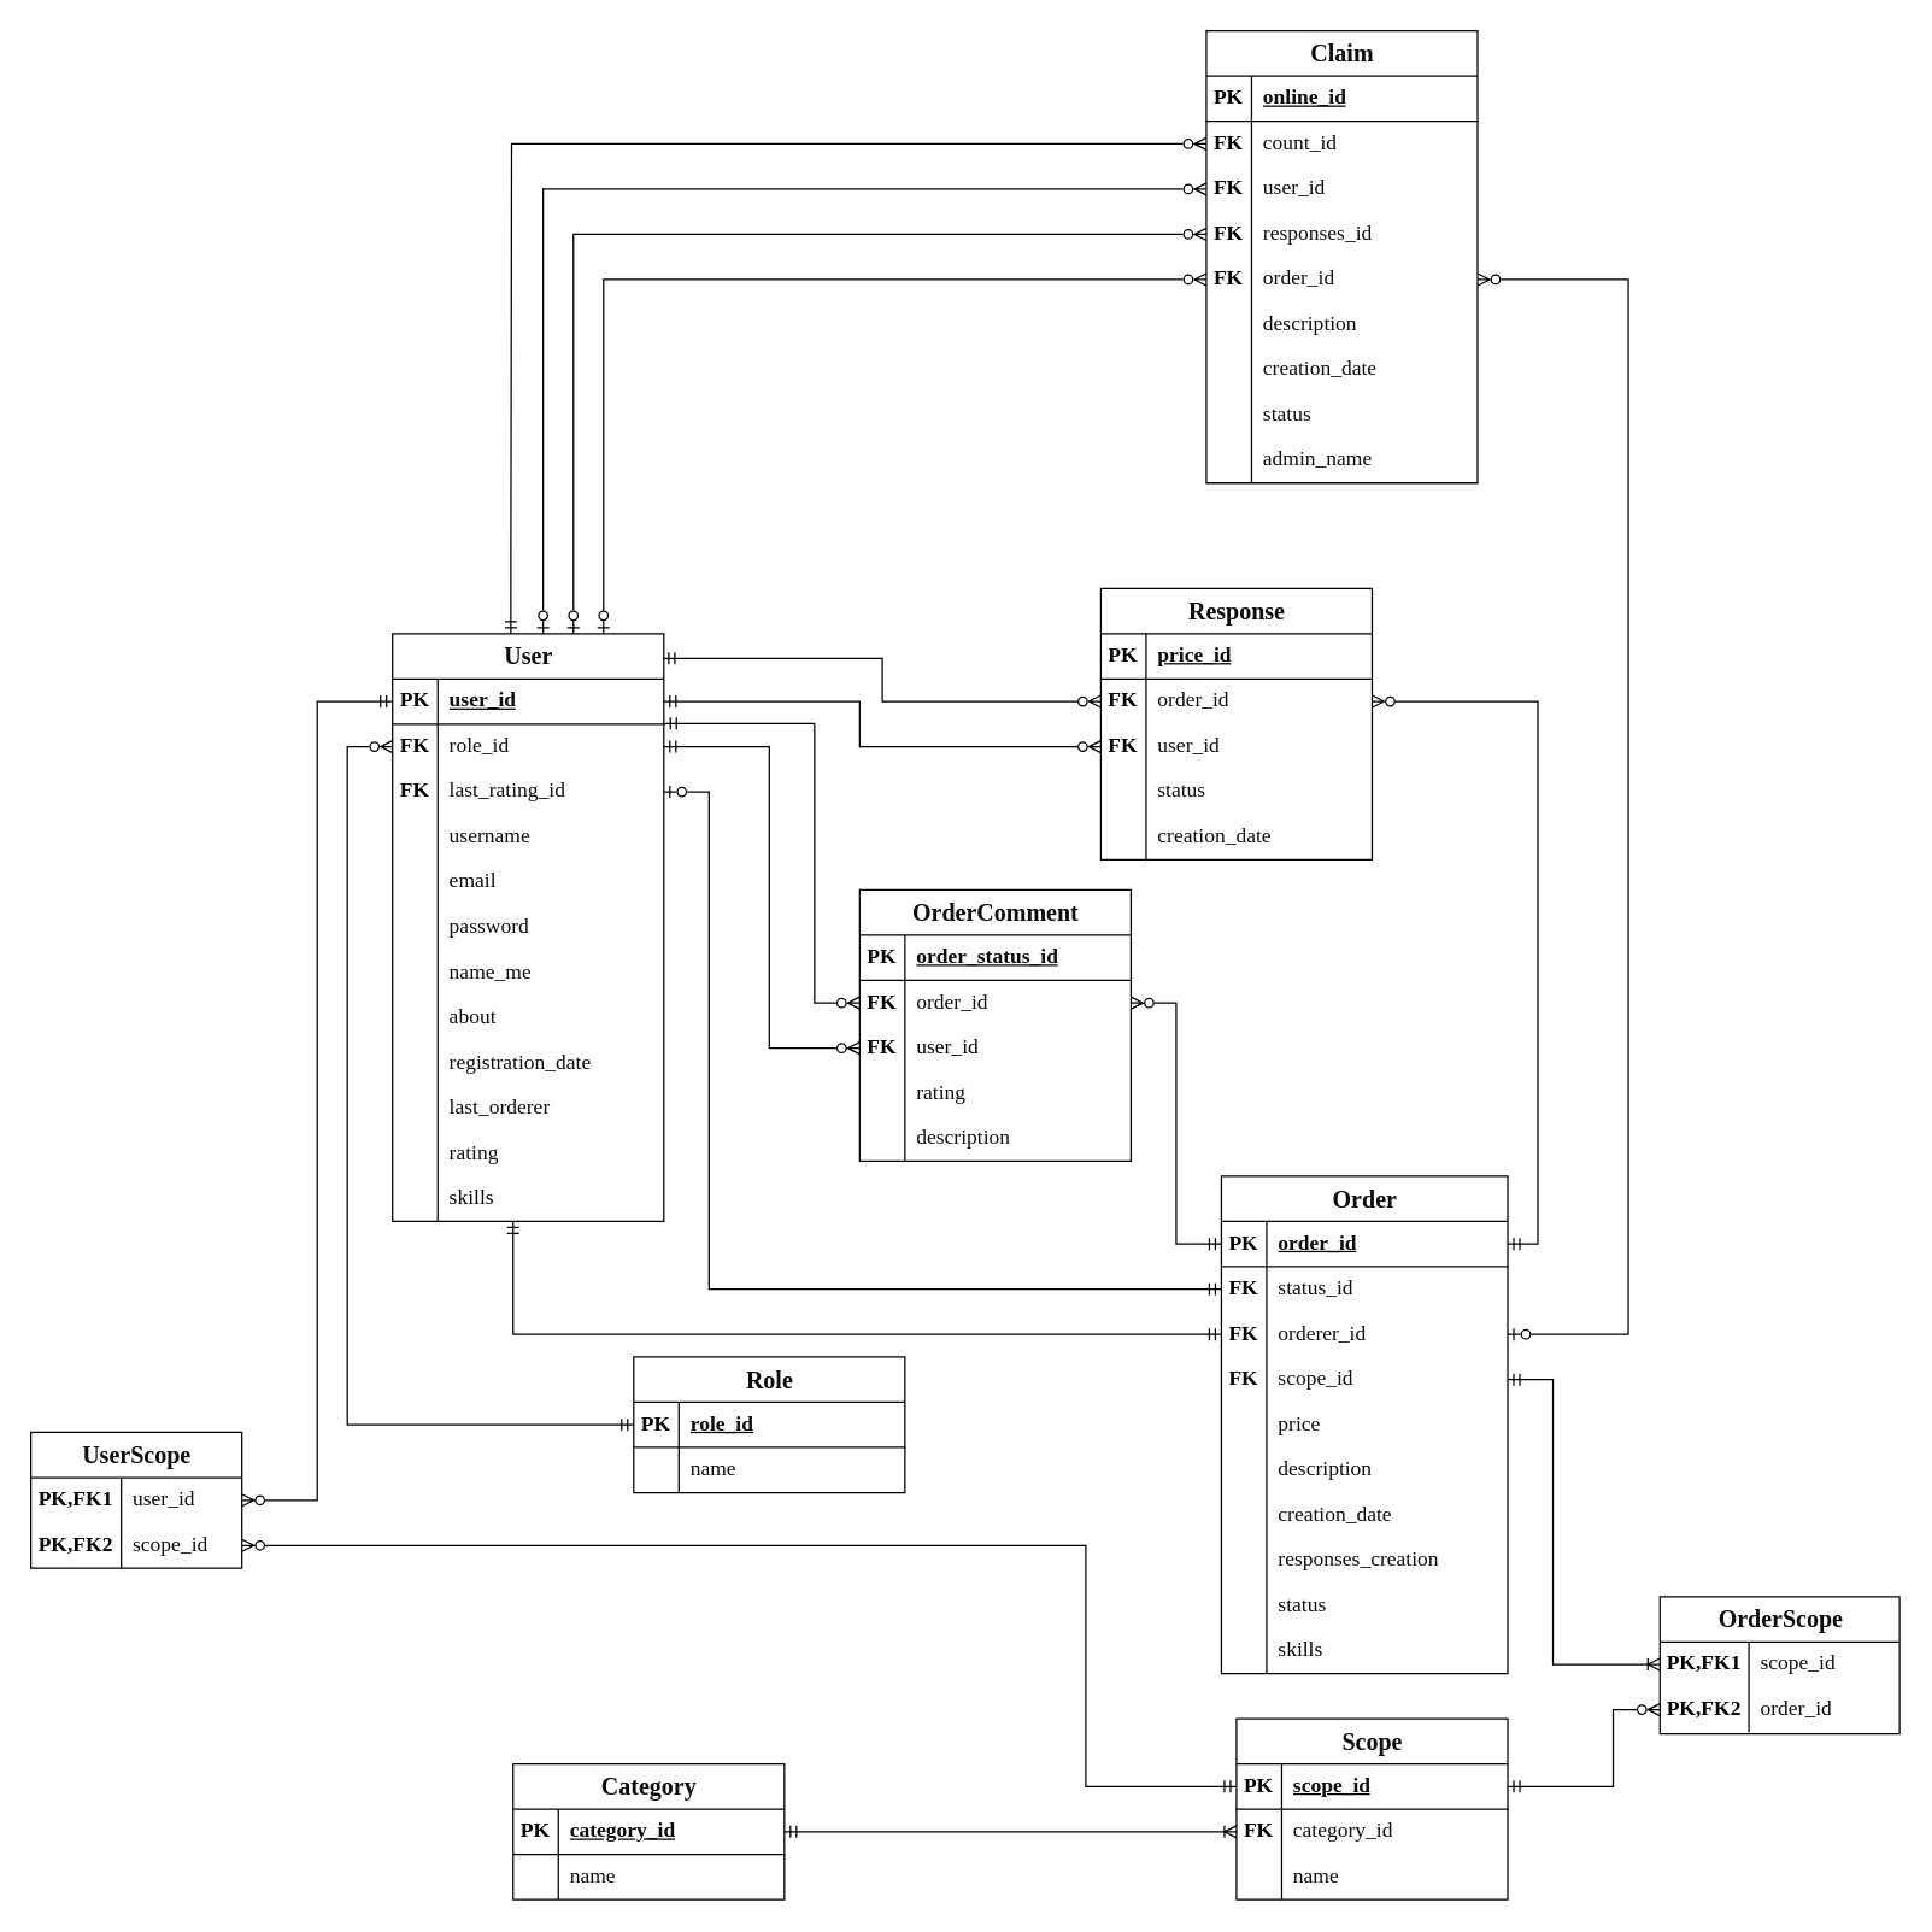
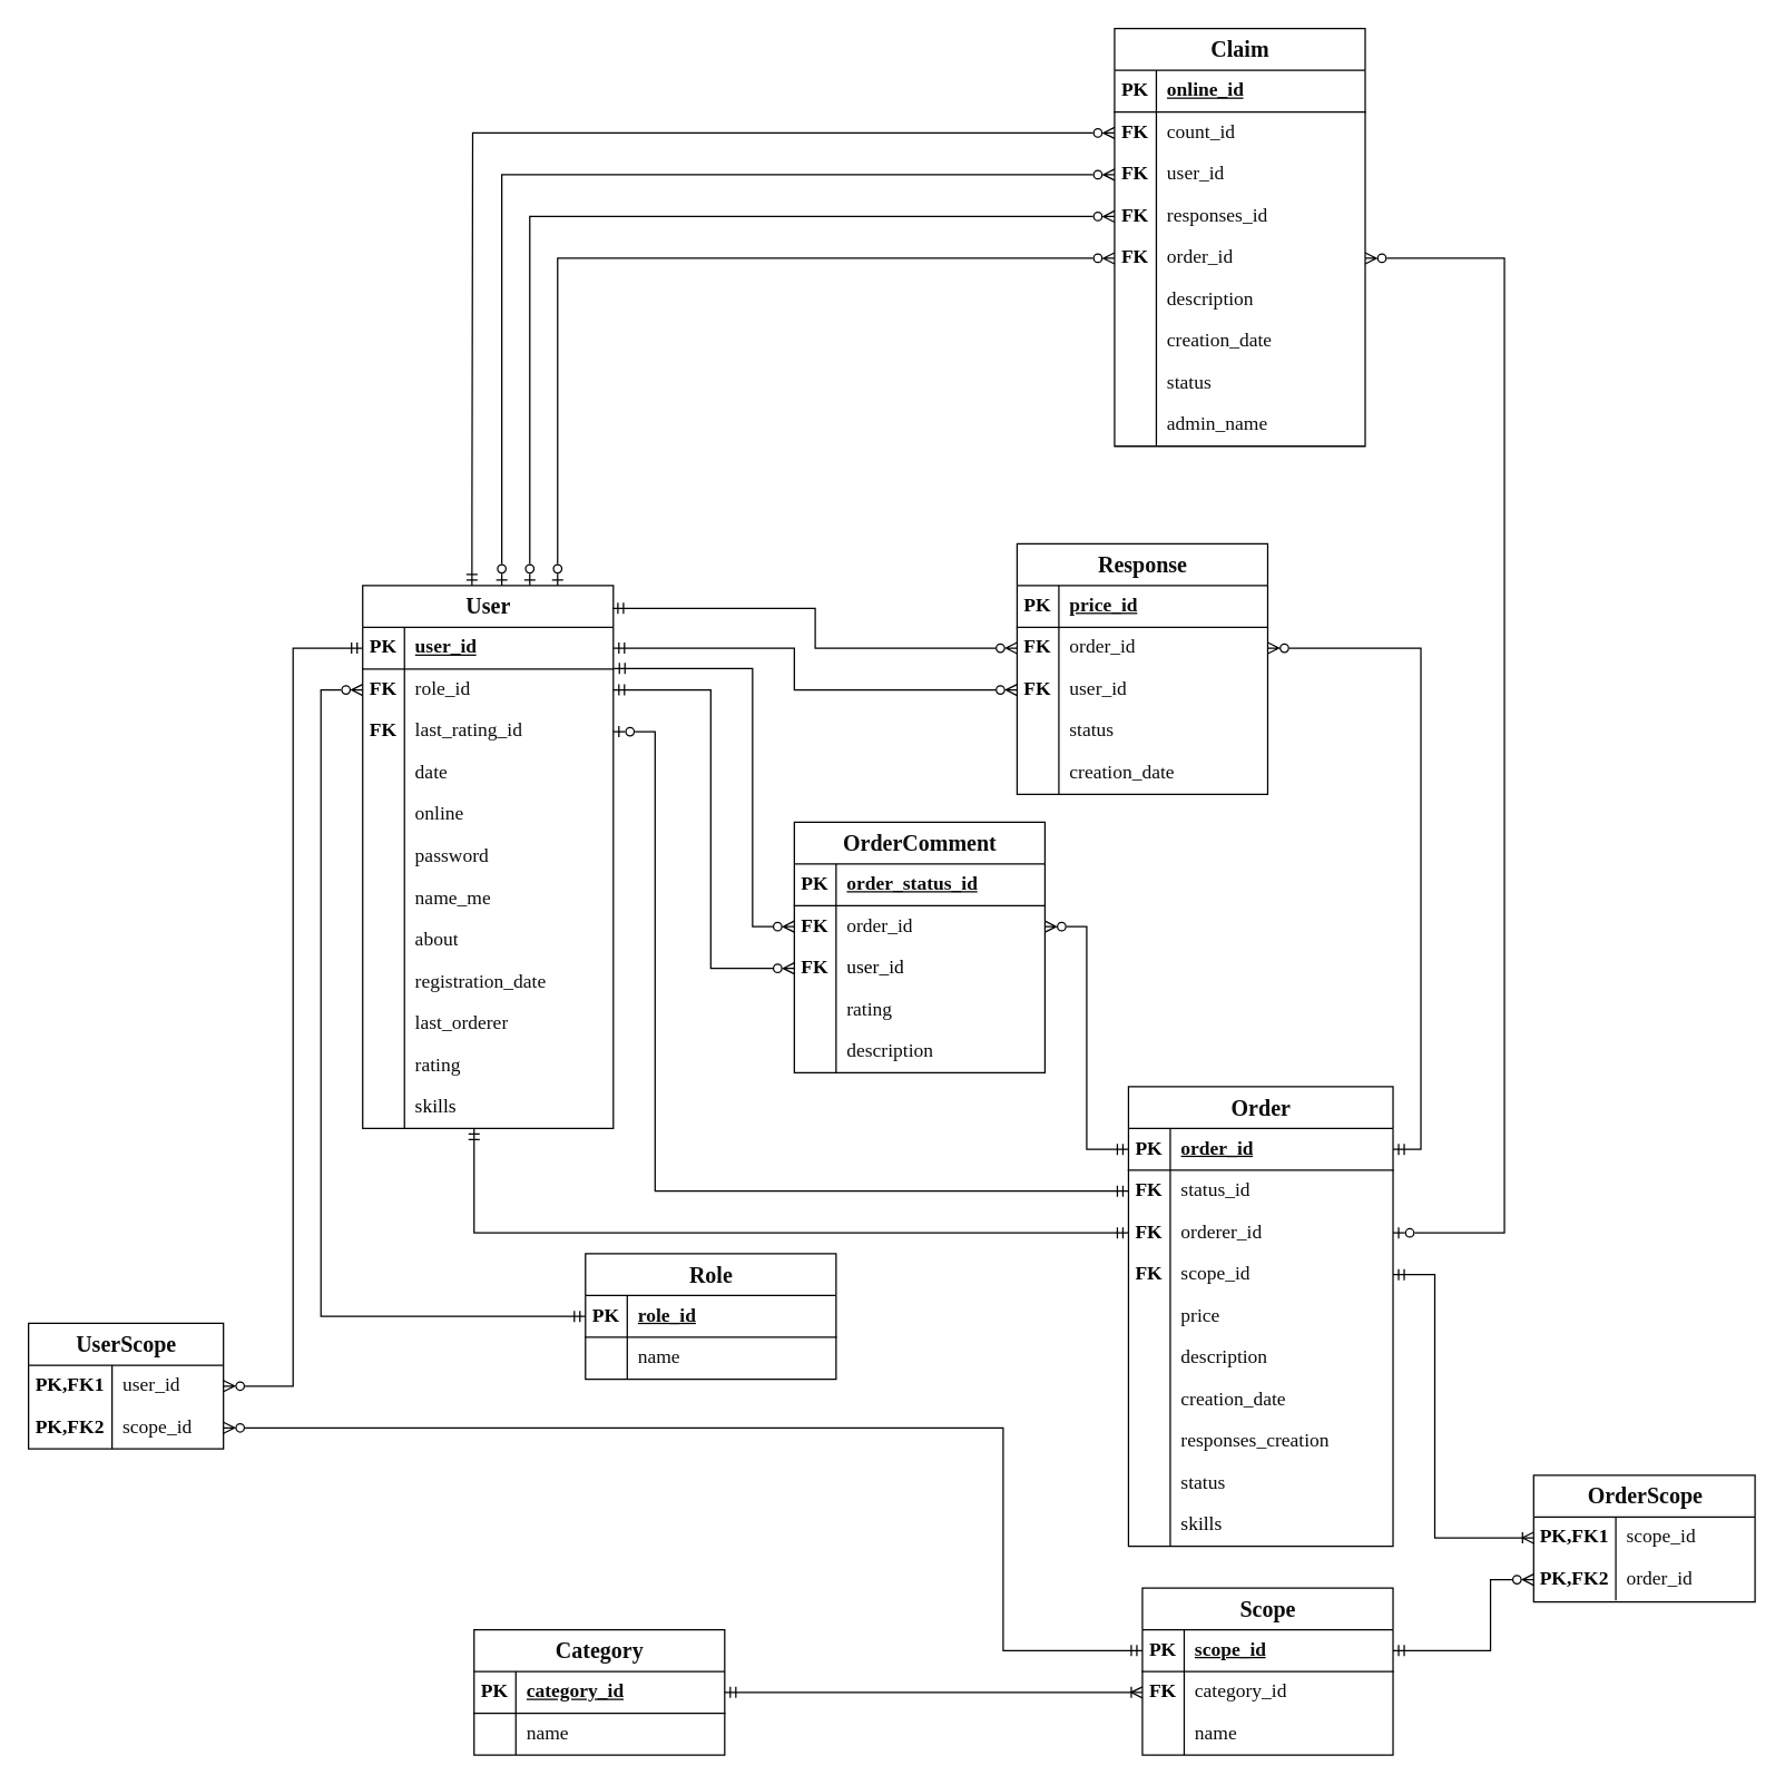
- <mxCell id="14" value="&lt;span style=&quot;color: rgb(13, 13, 13); white-space-collapse: preserve; background-color: rgb(255, 255, 255);&quot;&gt;username&lt;/span&gt;" style="shape=partialRectangle;connectable=0;fillColor=none;top=0;left=0;bottom=0;right=0;align=left;spacingLeft=6;overflow=hidden;whiteSpace=wrap;html=1;fontFamily=Times New Roman;fontSize=14;" parent="12" vertex="1"><mxGeometry x="30" width="150" height="30" as="geometry"><mxRectangle width="150" height="30" as="alternateBounds" /></mxGeometry></mxCell>
+ <mxCell id="14" value="&lt;span style=&quot;color: rgb(13, 13, 13); white-space-collapse: preserve; background-color: rgb(255, 255, 255);&quot;&gt;date&lt;/span&gt;" style="shape=partialRectangle;connectable=0;fillColor=none;top=0;left=0;bottom=0;right=0;align=left;spacingLeft=6;overflow=hidden;whiteSpace=wrap;html=1;fontFamily=Times New Roman;fontSize=14;" parent="12" vertex="1"><mxGeometry x="30" width="150" height="30" as="geometry"><mxRectangle width="150" height="30" as="alternateBounds" /></mxGeometry></mxCell>
- <mxCell id="17" value="&lt;span style=&quot;color: rgb(13, 13, 13); white-space-collapse: preserve; background-color: rgb(255, 255, 255);&quot;&gt;email&lt;/span&gt;" style="shape=partialRectangle;connectable=0;fillColor=none;top=0;left=0;bottom=0;right=0;align=left;spacingLeft=6;overflow=hidden;whiteSpace=wrap;html=1;fontFamily=Times New Roman;fontSize=14;" parent="15" vertex="1"><mxGeometry x="30" width="150" height="30" as="geometry"><mxRectangle width="150" height="30" as="alternateBounds" /></mxGeometry></mxCell>
+ <mxCell id="17" value="&lt;span style=&quot;color: rgb(13, 13, 13); white-space-collapse: preserve; background-color: rgb(255, 255, 255);&quot;&gt;online&lt;/span&gt;" style="shape=partialRectangle;connectable=0;fillColor=none;top=0;left=0;bottom=0;right=0;align=left;spacingLeft=6;overflow=hidden;whiteSpace=wrap;html=1;fontFamily=Times New Roman;fontSize=14;" parent="15" vertex="1"><mxGeometry x="30" width="150" height="30" as="geometry"><mxRectangle width="150" height="30" as="alternateBounds" /></mxGeometry></mxCell>
